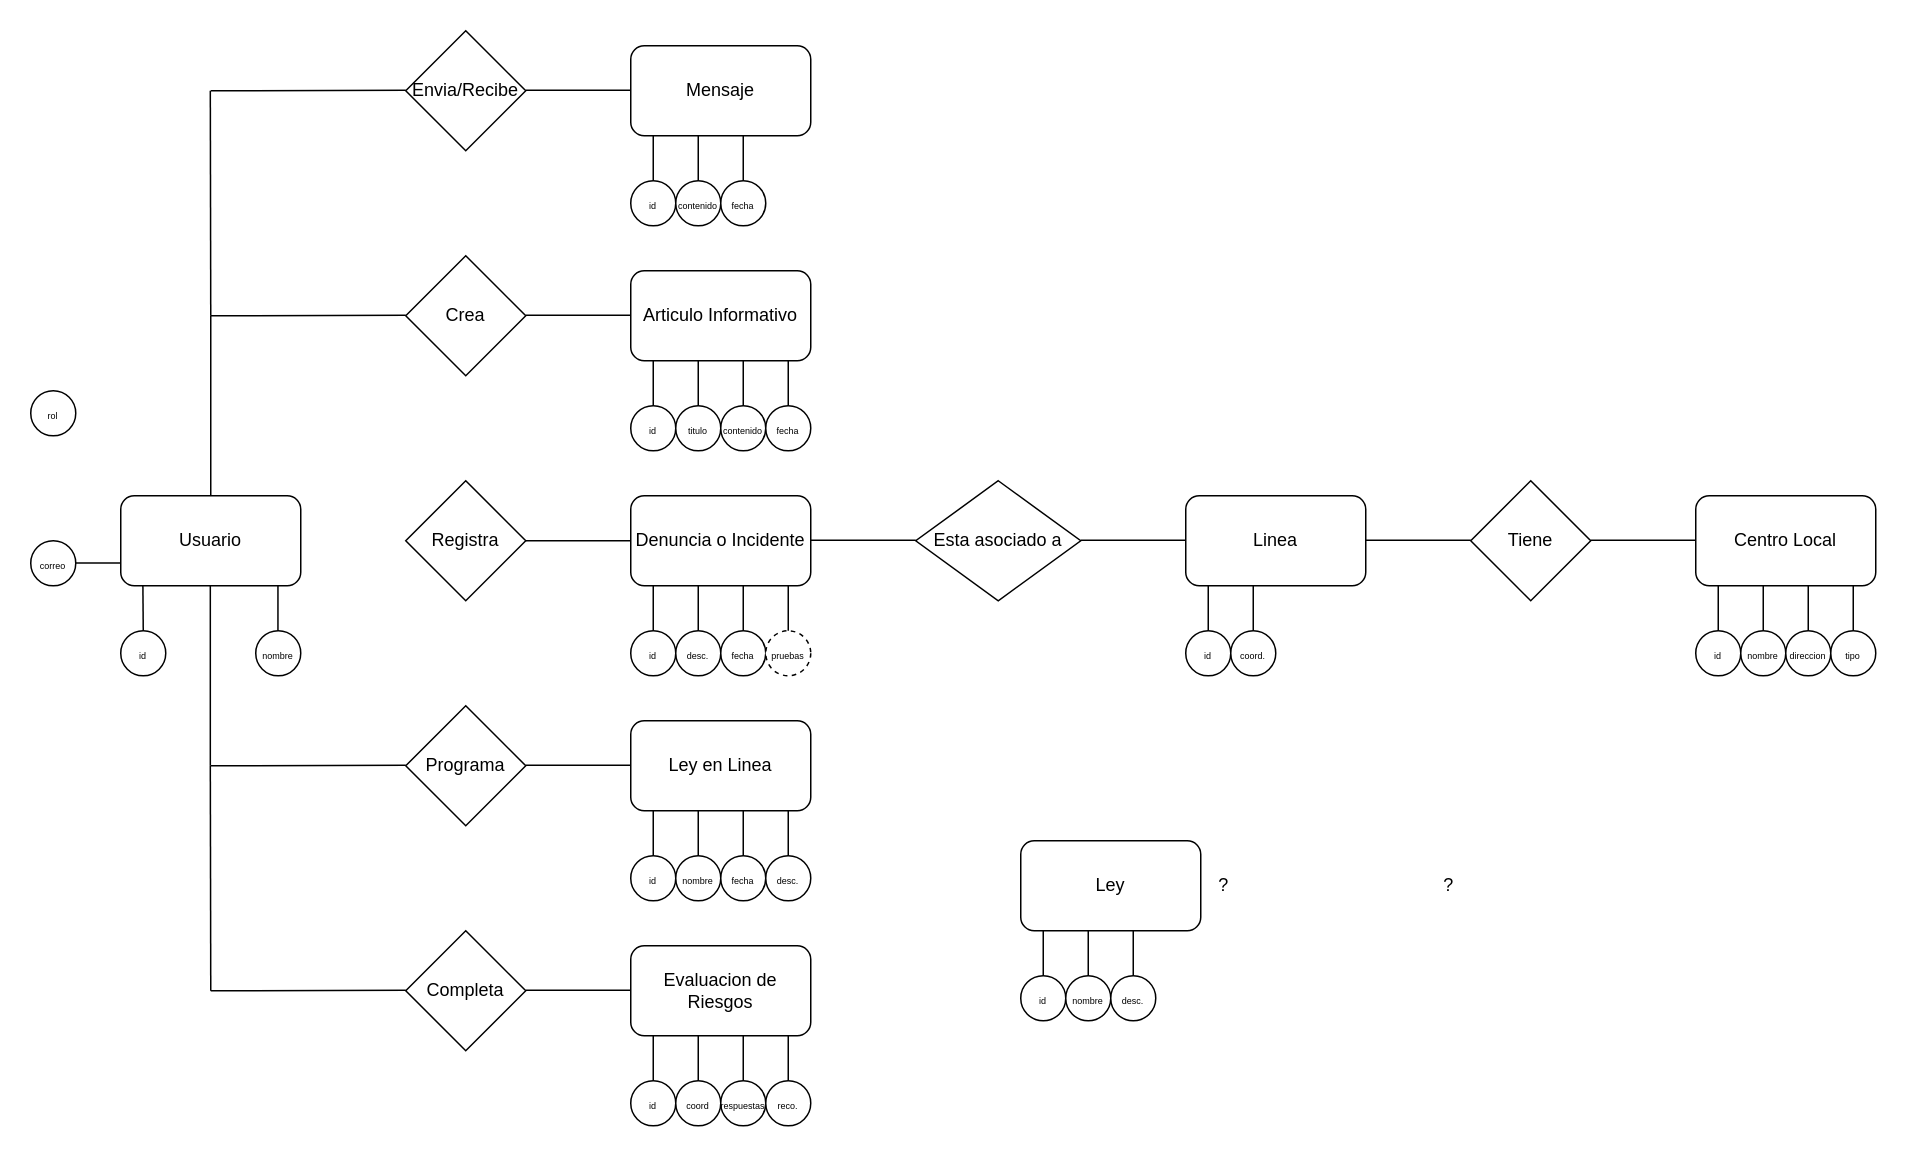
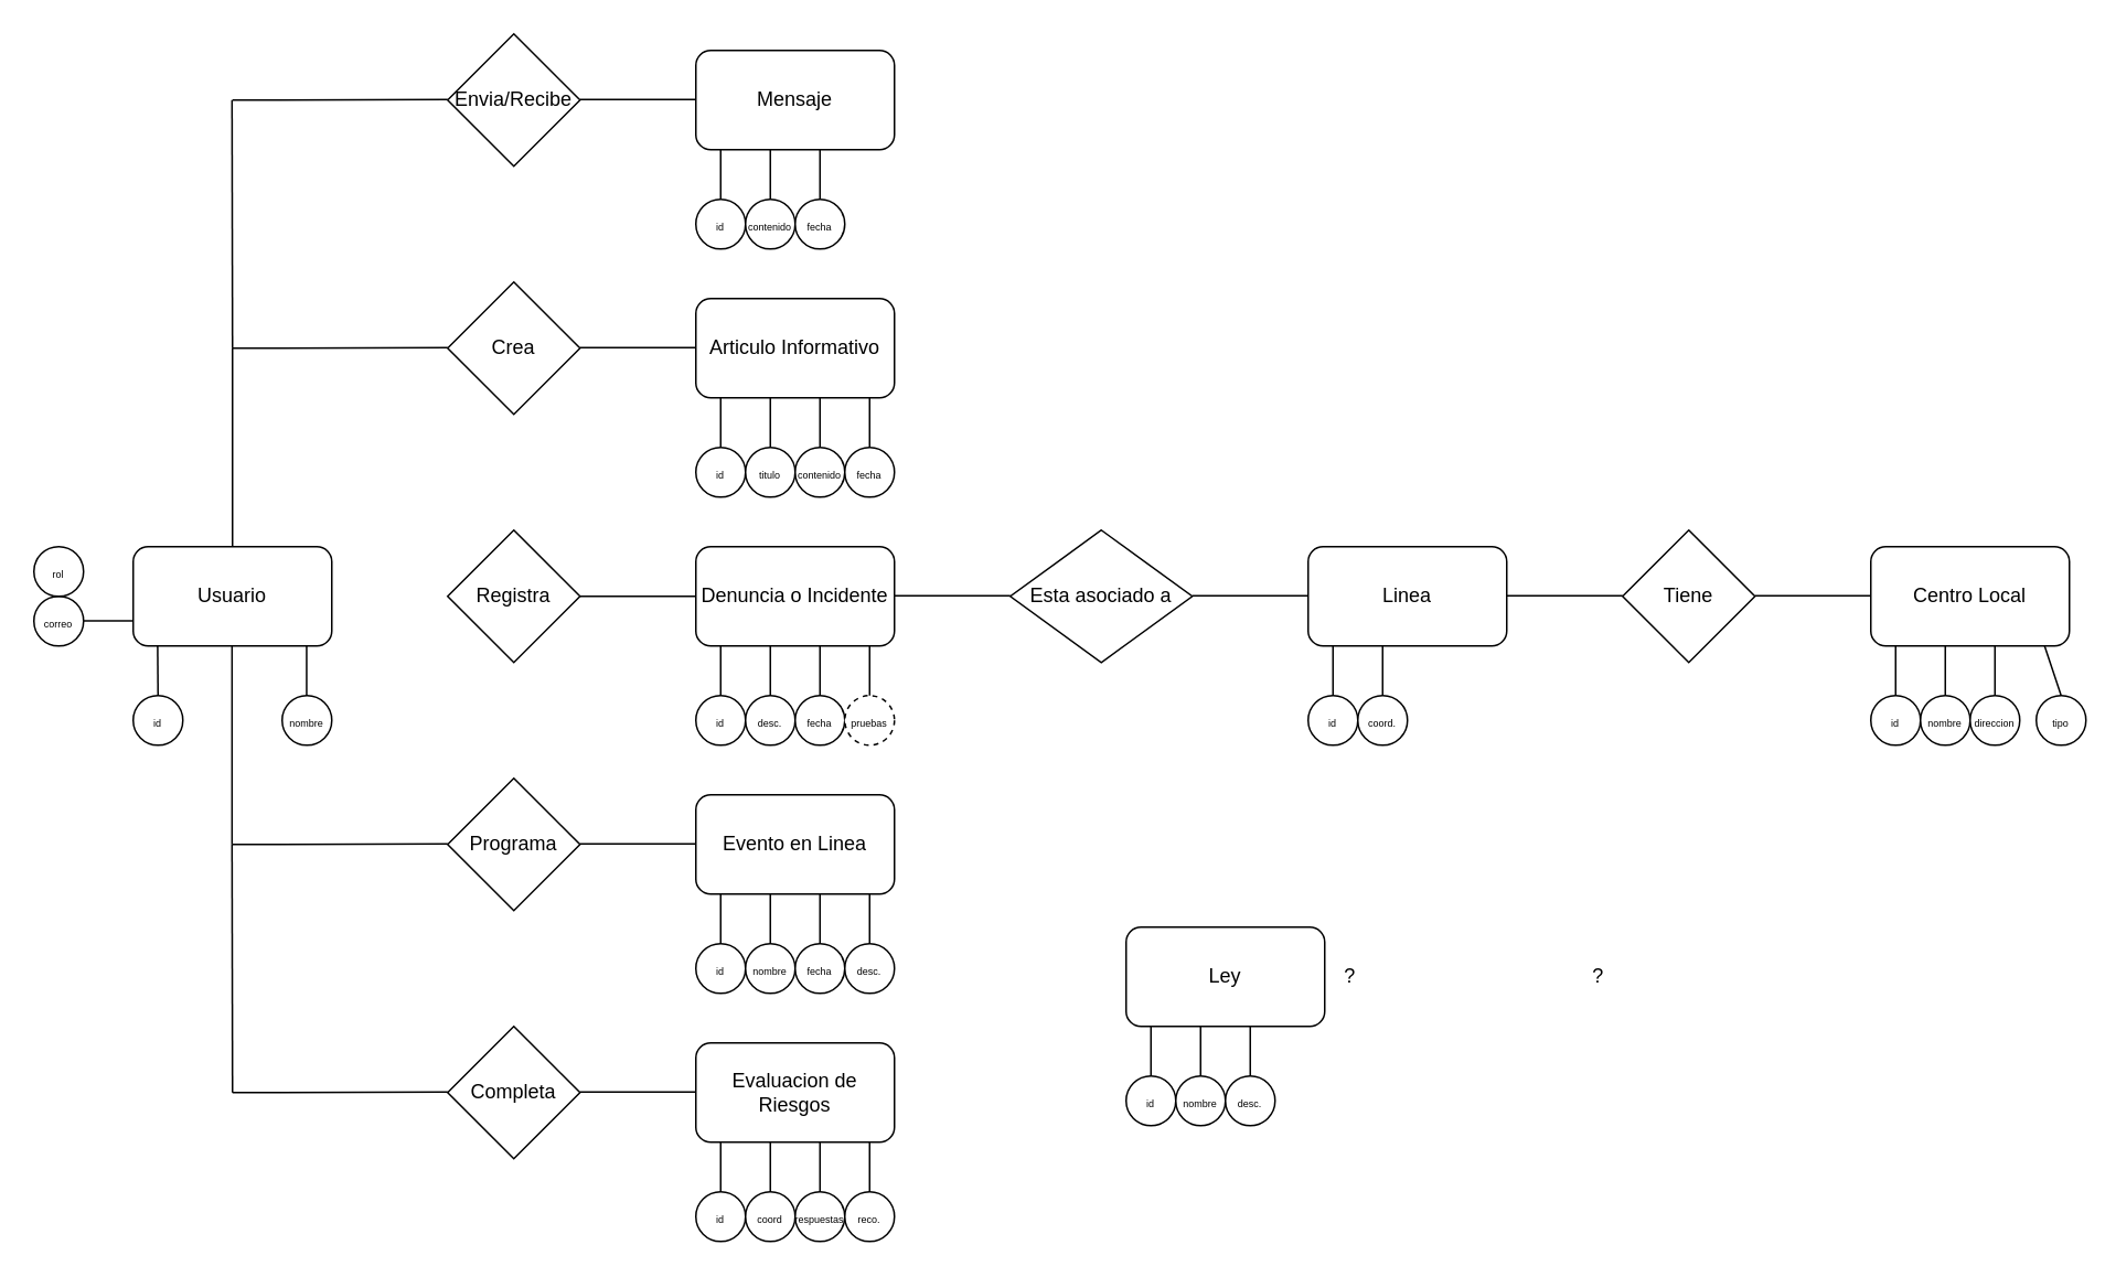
- <mxCell id="40" value="&lt;font style=&quot;font-size: 6px;&quot;&gt;rol&lt;/font&gt;" style="ellipse;whiteSpace=wrap;html=1;aspect=fixed;" vertex="1" parent="1"><mxGeometry x="20" y="260" width="30" height="30" as="geometry" /></mxCell>
+ <mxCell id="40" value="&lt;font style=&quot;font-size: 6px;&quot;&gt;rol&lt;/font&gt;" style="ellipse;whiteSpace=wrap;html=1;aspect=fixed;" vertex="1" parent="1"><mxGeometry x="20" y="330" width="30" height="30" as="geometry" /></mxCell>
- <mxCell id="98" value="&lt;font style=&quot;font-size: 6px;&quot;&gt;tipo&lt;/font&gt;" style="ellipse;whiteSpace=wrap;html=1;aspect=fixed;" vertex="1" parent="1"><mxGeometry x="1220" y="420" width="30" height="30" as="geometry" /></mxCell>
+ <mxCell id="98" value="&lt;font style=&quot;font-size: 6px;&quot;&gt;tipo&lt;/font&gt;" style="ellipse;whiteSpace=wrap;html=1;aspect=fixed;" vertex="1" parent="1"><mxGeometry x="1230" y="420" width="30" height="30" as="geometry" /></mxCell>
- <mxCell id="6" value="Ley en Linea" style="rounded=1;whiteSpace=wrap;html=1;" vertex="1" parent="1"><mxGeometry x="420" y="480" width="120" height="60" as="geometry" /></mxCell>
+ <mxCell id="6" value="Evento en Linea" style="rounded=1;whiteSpace=wrap;html=1;" vertex="1" parent="1"><mxGeometry x="420" y="480" width="120" height="60" as="geometry" /></mxCell>
